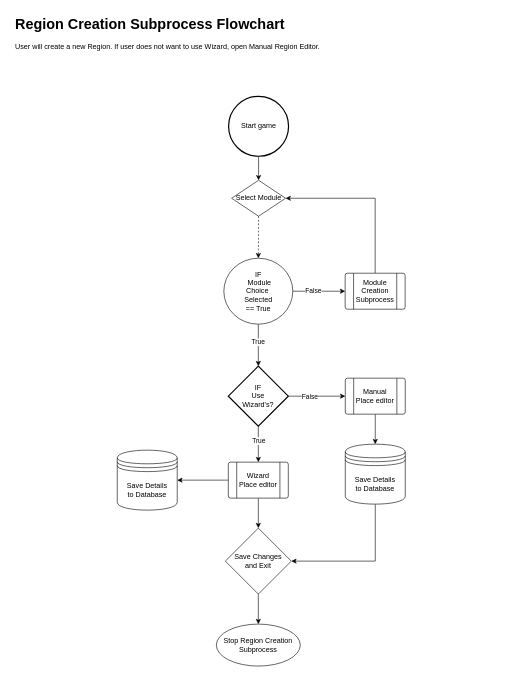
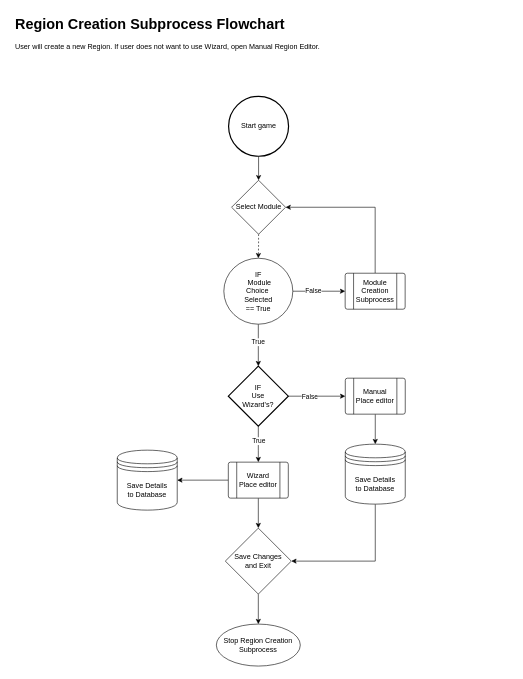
- <mxCell id="7" value="Select Module" style="rhombus;whiteSpace=wrap;html=1;" parent="1" vertex="1"><mxGeometry x="385.63" y="300" width="90" height="60" as="geometry" /></mxCell>
+ <mxCell id="7" value="Select Module" style="rhombus;whiteSpace=wrap;html=1;" parent="1" vertex="1"><mxGeometry x="385.63" y="300" width="90" height="90" as="geometry" /></mxCell>
